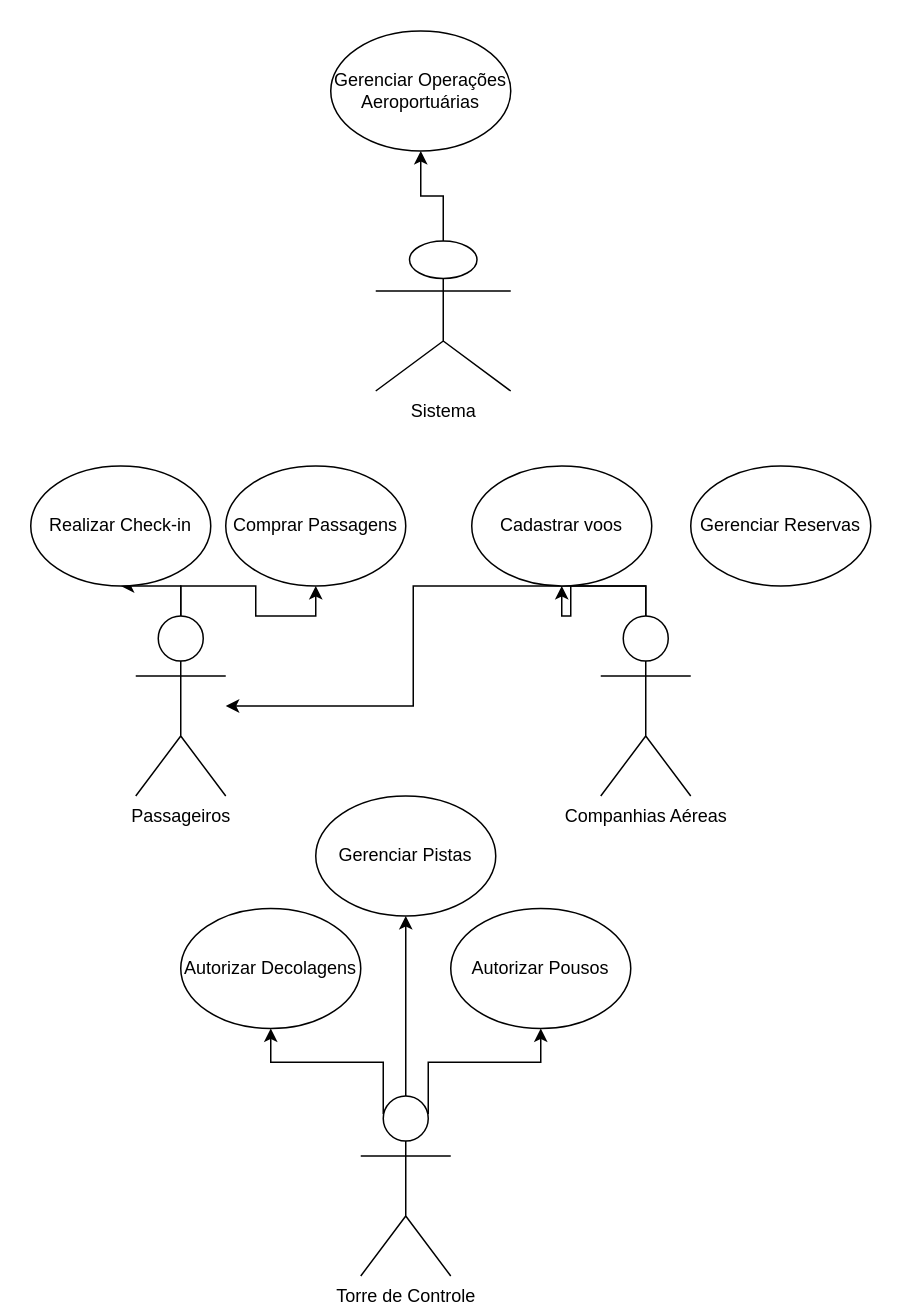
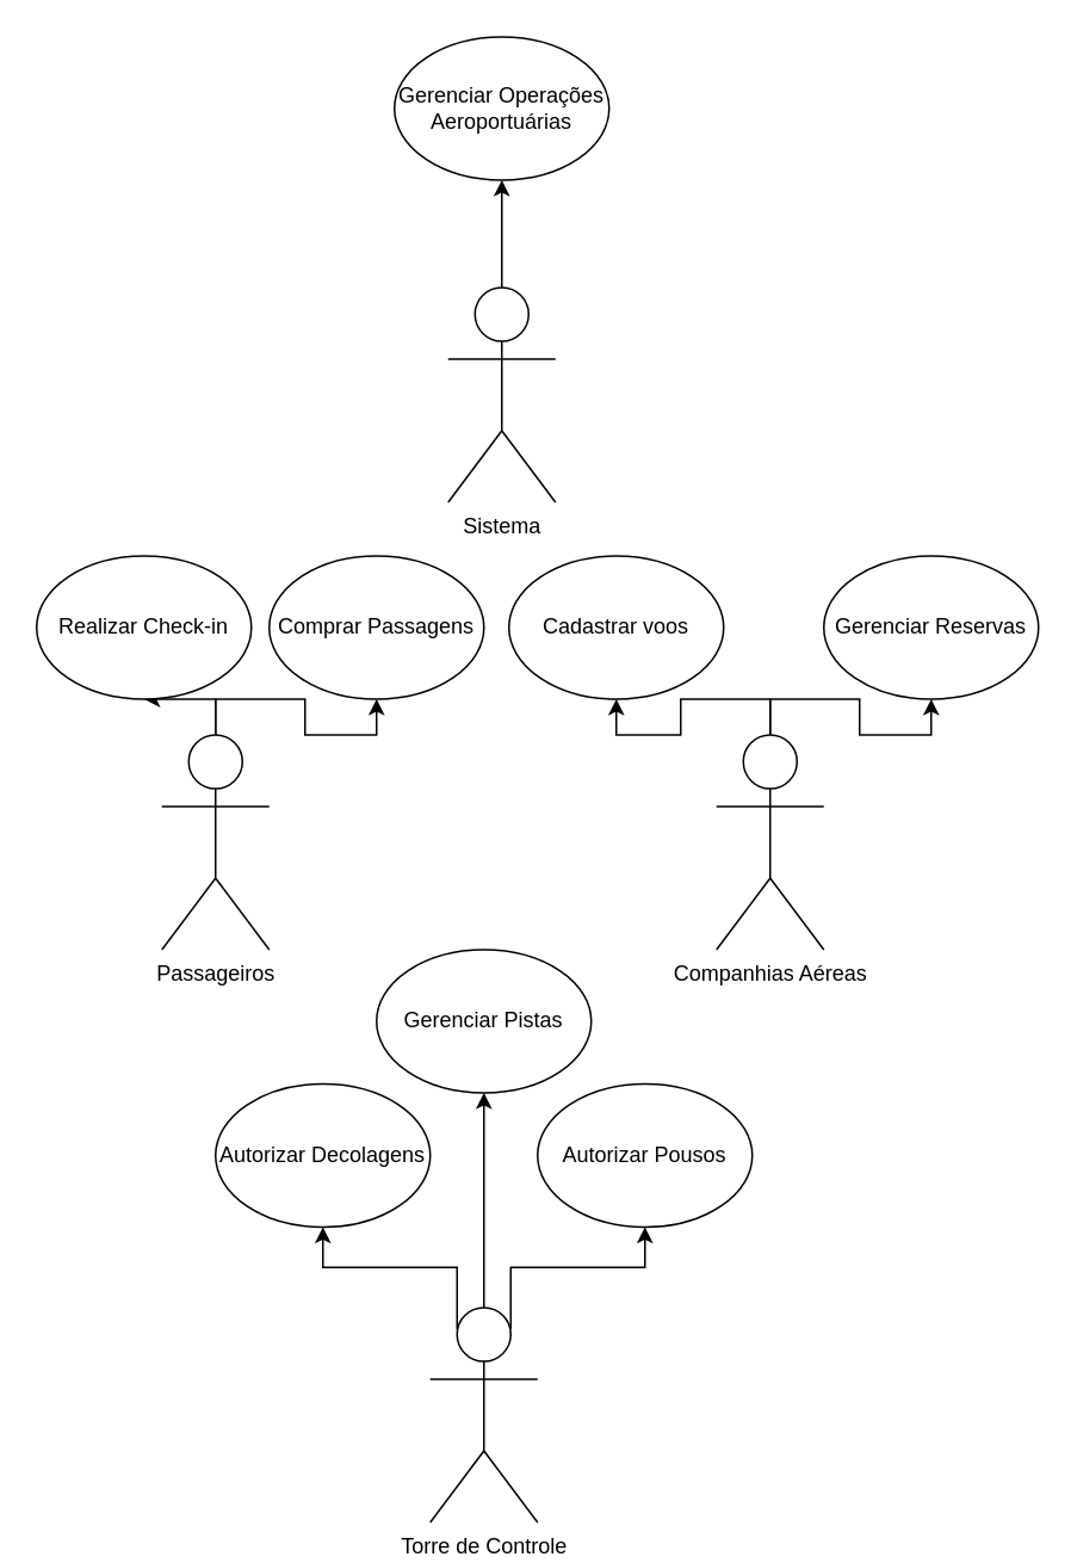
- <mxCell id="20" value="Sistema&lt;div&gt;&lt;br&gt;&lt;/div&gt;" style="shape=umlActor;verticalLabelPosition=bottom;verticalAlign=top;html=1;outlineConnect=0;" vertex="1" parent="1"><mxGeometry x="250" y="160" width="90" height="100" as="geometry" /></mxCell>
+ <mxCell id="20" value="Sistema&lt;div&gt;&lt;br&gt;&lt;/div&gt;" style="shape=umlActor;verticalLabelPosition=bottom;verticalAlign=top;html=1;outlineConnect=0;" vertex="1" parent="1"><mxGeometry x="250" y="160" width="60" height="120" as="geometry" /></mxCell>
- <mxCell id="11" value="Cadastrar voos" style="ellipse;whiteSpace=wrap;html=1;" vertex="1" parent="1"><mxGeometry x="314" y="310" width="120" height="80" as="geometry" /></mxCell>
+ <mxCell id="11" value="Cadastrar voos" style="ellipse;whiteSpace=wrap;html=1;" vertex="1" parent="1"><mxGeometry x="284" y="310" width="120" height="80" as="geometry" /></mxCell>
- <mxCell id="7" style="edgeStyle=orthogonalEdgeStyle;rounded=0;orthogonalLoop=1;jettySize=auto;html=1;exitX=0.5;exitY=0;exitDx=0;exitDy=0;exitPerimeter=0;" edge="1" parent="1" source="9" target="4"><mxGeometry relative="1" as="geometry" /></mxCell>
+ <mxCell id="7" style="edgeStyle=orthogonalEdgeStyle;rounded=0;orthogonalLoop=1;jettySize=auto;html=1;exitX=0.5;exitY=0;exitDx=0;exitDy=0;exitPerimeter=0;entryX=0.5;entryY=1;entryDx=0;entryDy=0;" edge="1" parent="1" source="9" target="10"><mxGeometry relative="1" as="geometry" /></mxCell>
